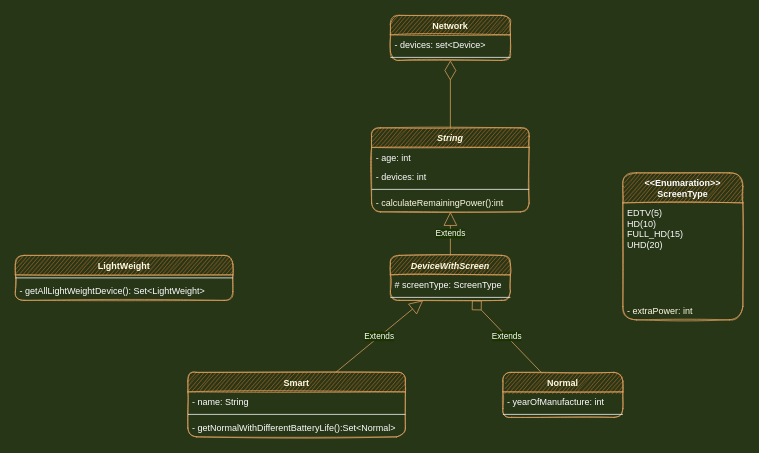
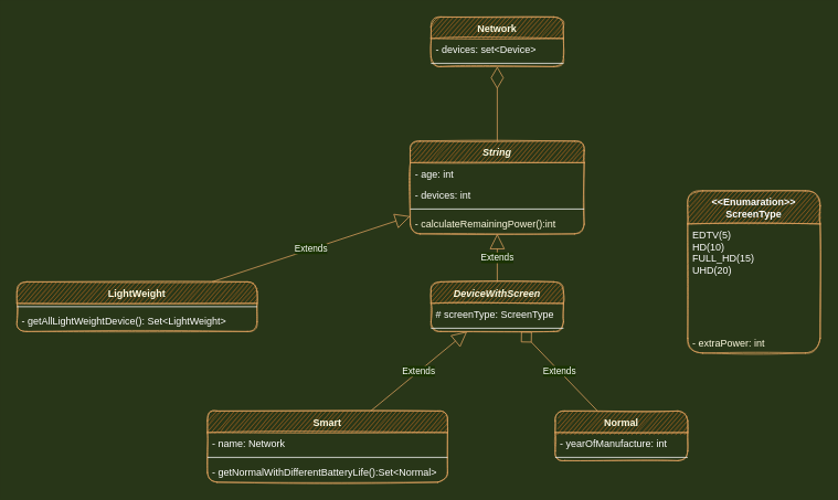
+ <mxCell id="27" value="Extends" style="endArrow=block;endSize=16;endFill=0;html=1;fontColor=#FFFFFF;strokeColor=#DDA15E;fillColor=#BC6C25;labelBackgroundColor=#1A3300;" edge="1" parent="1" source="10" target="5"><mxGeometry width="160" relative="1" as="geometry"><mxPoint x="250" y="530" as="sourcePoint" /><mxPoint x="410" y="530" as="targetPoint" /></mxGeometry></mxCell>
- <mxCell id="14" value="- name: String" style="text;strokeColor=none;fillColor=none;align=left;verticalAlign=top;spacingLeft=4;spacingRight=4;overflow=hidden;rotatable=0;points=[[0,0.5],[1,0.5]];portConstraint=eastwest;fontColor=#FFFFFF;" vertex="1" parent="13"><mxGeometry y="26" width="290" height="26" as="geometry" /></mxCell>
+ <mxCell id="14" value="- name: Network" style="text;strokeColor=none;fillColor=none;align=left;verticalAlign=top;spacingLeft=4;spacingRight=4;overflow=hidden;rotatable=0;points=[[0,0.5],[1,0.5]];portConstraint=eastwest;fontColor=#FFFFFF;" vertex="1" parent="13"><mxGeometry y="26" width="290" height="26" as="geometry" /></mxCell>
